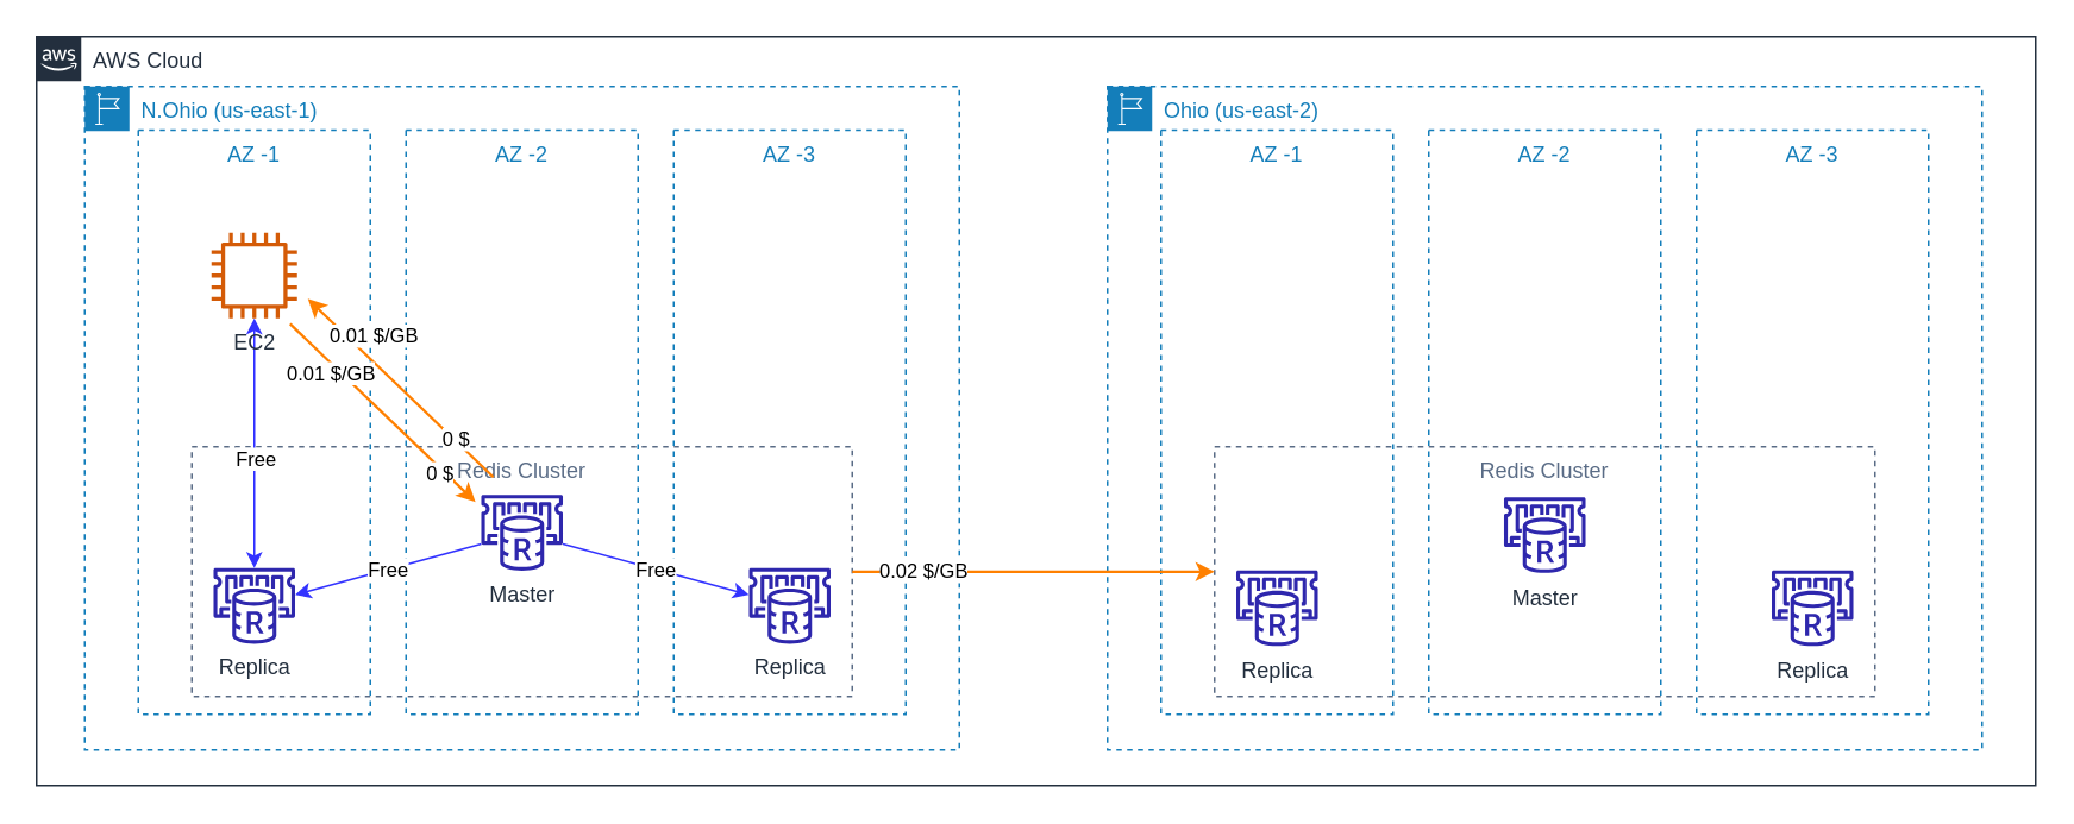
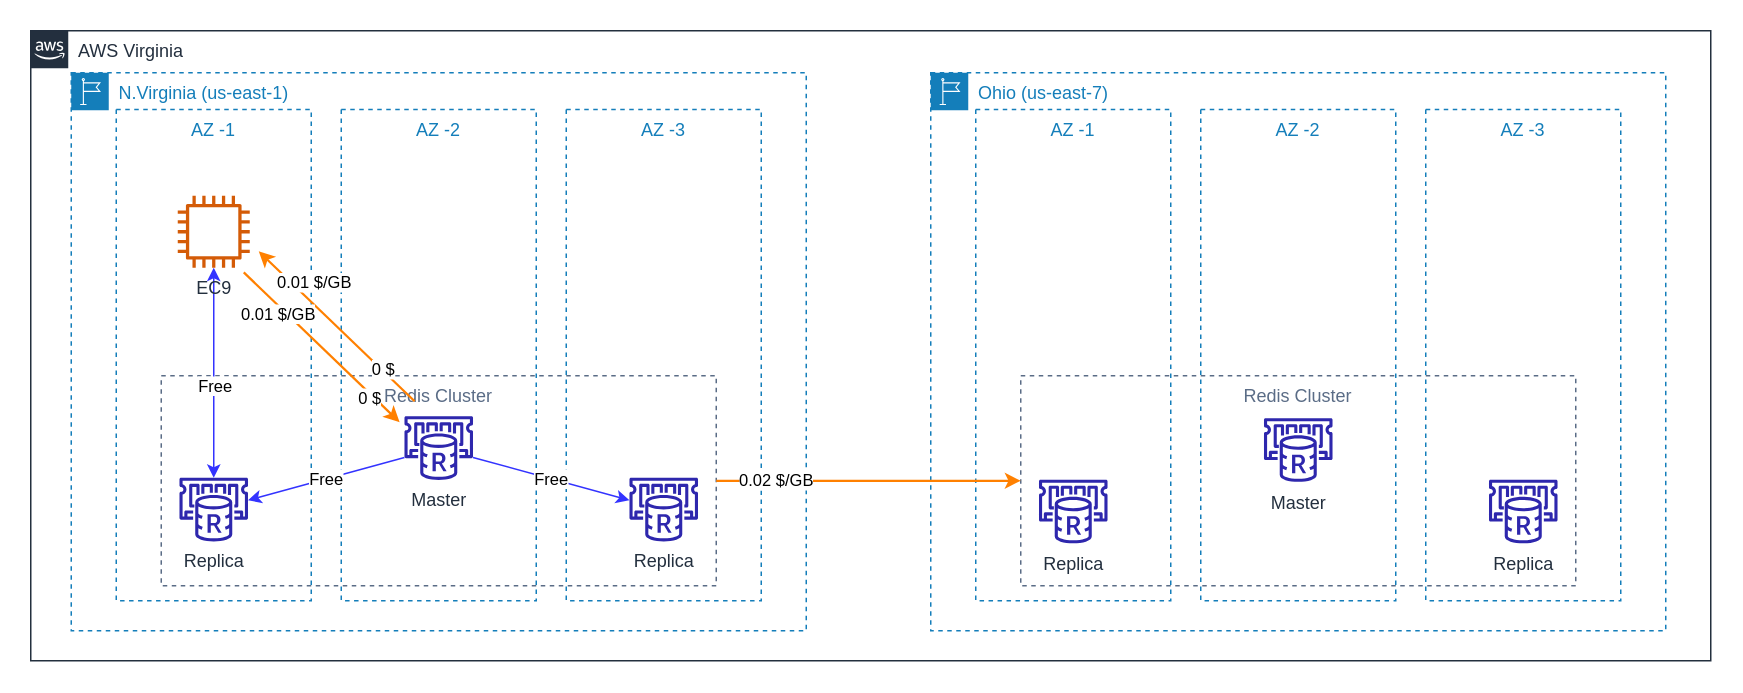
- <mxCell id="31" value="AWS Cloud" style="points=[[0,0],[0.25,0],[0.5,0],[0.75,0],[1,0],[1,0.25],[1,0.5],[1,0.75],[1,1],[0.75,1],[0.5,1],[0.25,1],[0,1],[0,0.75],[0,0.5],[0,0.25]];outlineConnect=0;gradientColor=none;html=1;whiteSpace=wrap;fontSize=12;fontStyle=0;container=1;pointerEvents=0;collapsible=0;recursiveResize=0;shape=mxgraph.aws4.group;grIcon=mxgraph.aws4.group_aws_cloud_alt;strokeColor=#232F3E;fillColor=none;verticalAlign=top;align=left;spacingLeft=30;fontColor=#232F3E;dashed=0;" vertex="1" parent="1"><mxGeometry x="20" y="20" width="1120" height="420" as="geometry" /></mxCell>
+ <mxCell id="31" value="AWS Virginia" style="points=[[0,0],[0.25,0],[0.5,0],[0.75,0],[1,0],[1,0.25],[1,0.5],[1,0.75],[1,1],[0.75,1],[0.5,1],[0.25,1],[0,1],[0,0.75],[0,0.5],[0,0.25]];outlineConnect=0;gradientColor=none;html=1;whiteSpace=wrap;fontSize=12;fontStyle=0;container=1;pointerEvents=0;collapsible=0;recursiveResize=0;shape=mxgraph.aws4.group;grIcon=mxgraph.aws4.group_aws_cloud_alt;strokeColor=#232F3E;fillColor=none;verticalAlign=top;align=left;spacingLeft=30;fontColor=#232F3E;dashed=0;" vertex="1" parent="1"><mxGeometry x="20" y="20" width="1120" height="420" as="geometry" /></mxCell>
- <mxCell id="2" value="N.Ohio (us-east-1)" style="points=[[0,0],[0.25,0],[0.5,0],[0.75,0],[1,0],[1,0.25],[1,0.5],[1,0.75],[1,1],[0.75,1],[0.5,1],[0.25,1],[0,1],[0,0.75],[0,0.5],[0,0.25]];outlineConnect=0;gradientColor=none;html=1;whiteSpace=wrap;fontSize=12;fontStyle=0;container=1;pointerEvents=0;collapsible=0;recursiveResize=0;shape=mxgraph.aws4.group;grIcon=mxgraph.aws4.group_region;strokeColor=#147EBA;fillColor=none;verticalAlign=top;align=left;spacingLeft=30;fontColor=#147EBA;dashed=1;" vertex="1" parent="1"><mxGeometry x="47" y="48" width="490" height="372" as="geometry" /></mxCell>
+ <mxCell id="2" value="N.Virginia (us-east-1)" style="points=[[0,0],[0.25,0],[0.5,0],[0.75,0],[1,0],[1,0.25],[1,0.5],[1,0.75],[1,1],[0.75,1],[0.5,1],[0.25,1],[0,1],[0,0.75],[0,0.5],[0,0.25]];outlineConnect=0;gradientColor=none;html=1;whiteSpace=wrap;fontSize=12;fontStyle=0;container=1;pointerEvents=0;collapsible=0;recursiveResize=0;shape=mxgraph.aws4.group;grIcon=mxgraph.aws4.group_region;strokeColor=#147EBA;fillColor=none;verticalAlign=top;align=left;spacingLeft=30;fontColor=#147EBA;dashed=1;" vertex="1" parent="1"><mxGeometry x="47" y="48" width="490" height="372" as="geometry" /></mxCell>
- <mxCell id="21" value="Ohio (us-east-2)" style="points=[[0,0],[0.25,0],[0.5,0],[0.75,0],[1,0],[1,0.25],[1,0.5],[1,0.75],[1,1],[0.75,1],[0.5,1],[0.25,1],[0,1],[0,0.75],[0,0.5],[0,0.25]];outlineConnect=0;gradientColor=none;html=1;whiteSpace=wrap;fontSize=12;fontStyle=0;container=1;pointerEvents=0;collapsible=0;recursiveResize=0;shape=mxgraph.aws4.group;grIcon=mxgraph.aws4.group_region;strokeColor=#147EBA;fillColor=none;verticalAlign=top;align=left;spacingLeft=30;fontColor=#147EBA;dashed=1;" vertex="1" parent="1"><mxGeometry x="620" y="48" width="490" height="372" as="geometry" /></mxCell>
+ <mxCell id="21" value="Ohio (us-east-7)" style="points=[[0,0],[0.25,0],[0.5,0],[0.75,0],[1,0],[1,0.25],[1,0.5],[1,0.75],[1,1],[0.75,1],[0.5,1],[0.25,1],[0,1],[0,0.75],[0,0.5],[0,0.25]];outlineConnect=0;gradientColor=none;html=1;whiteSpace=wrap;fontSize=12;fontStyle=0;container=1;pointerEvents=0;collapsible=0;recursiveResize=0;shape=mxgraph.aws4.group;grIcon=mxgraph.aws4.group_region;strokeColor=#147EBA;fillColor=none;verticalAlign=top;align=left;spacingLeft=30;fontColor=#147EBA;dashed=1;" vertex="1" parent="1"><mxGeometry x="620" y="48" width="490" height="372" as="geometry" /></mxCell>
- <mxCell id="20" value="EC2" style="sketch=0;outlineConnect=0;fontColor=#232F3E;gradientColor=none;fillColor=#D45B07;strokeColor=none;dashed=0;verticalLabelPosition=bottom;verticalAlign=top;align=center;html=1;fontSize=12;fontStyle=0;aspect=fixed;pointerEvents=1;shape=mxgraph.aws4.instance2;" vertex="1" parent="1"><mxGeometry x="118" y="130" width="48" height="48" as="geometry" /></mxCell>
+ <mxCell id="20" value="EC9" style="sketch=0;outlineConnect=0;fontColor=#232F3E;gradientColor=none;fillColor=#D45B07;strokeColor=none;dashed=0;verticalLabelPosition=bottom;verticalAlign=top;align=center;html=1;fontSize=12;fontStyle=0;aspect=fixed;pointerEvents=1;shape=mxgraph.aws4.instance2;" vertex="1" parent="1"><mxGeometry x="118" y="130" width="48" height="48" as="geometry" /></mxCell>
